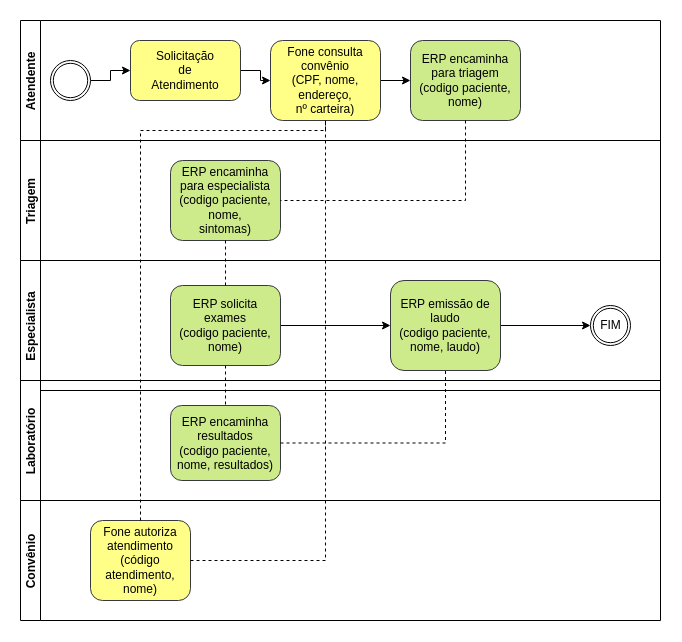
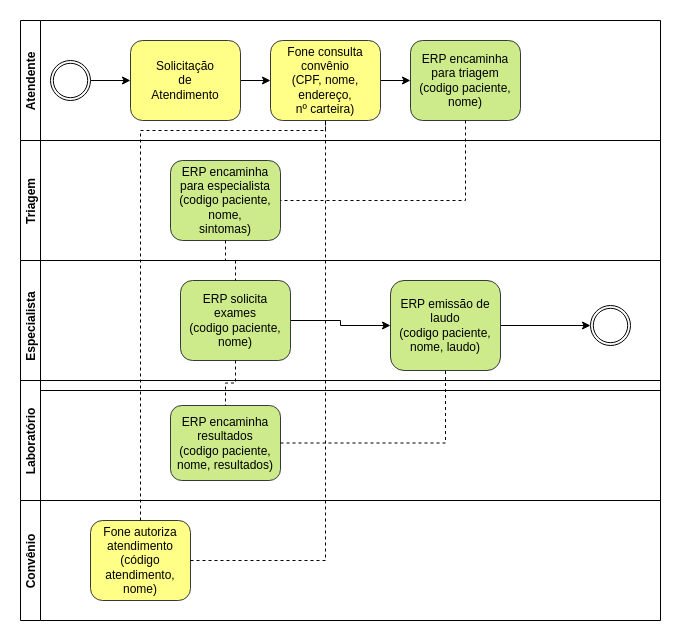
- <mxCell id="4" value="Solicitação&lt;br&gt;de&lt;br&gt;Atendimento" style="shape=ext;rounded=1;html=1;whiteSpace=wrap;fillColor=#ffff88;strokeColor=#36393d;" parent="2" vertex="1"><mxGeometry x="110" y="20" width="110" height="60" as="geometry" /></mxCell>
+ <mxCell id="4" value="Solicitação&lt;br&gt;de&lt;br&gt;Atendimento" style="shape=ext;rounded=1;html=1;whiteSpace=wrap;fillColor=#ffff88;strokeColor=#36393d;" parent="2" vertex="1"><mxGeometry x="110" y="20" width="110" height="80" as="geometry" /></mxCell>
- <mxCell id="14" value="ERP solicita exames&lt;br&gt;(codigo paciente, nome)" style="shape=ext;rounded=1;html=1;whiteSpace=wrap;fillColor=#cdeb8b;strokeColor=#36393d;" parent="12" vertex="1"><mxGeometry x="150" y="25" width="110" height="80" as="geometry" /></mxCell>
+ <mxCell id="14" value="ERP solicita exames&lt;br&gt;(codigo paciente, nome)" style="shape=ext;rounded=1;html=1;whiteSpace=wrap;fillColor=#cdeb8b;strokeColor=#36393d;" parent="12" vertex="1"><mxGeometry x="160" y="20" width="110" height="80" as="geometry" /></mxCell>
- <mxCell id="18" value="FIM" style="text;html=1;align=center;verticalAlign=middle;resizable=0;points=[];autosize=1;" parent="12" vertex="1"><mxGeometry x="570" y="55" width="40" height="20" as="geometry" /></mxCell>
